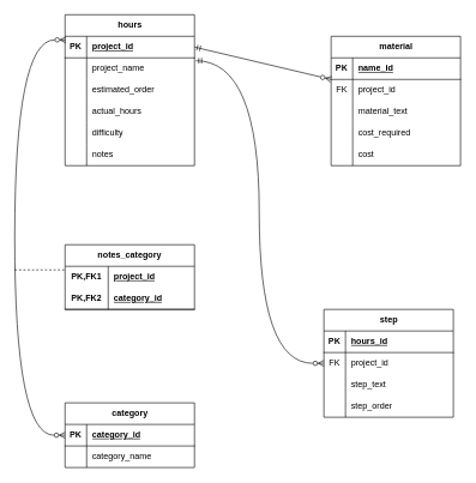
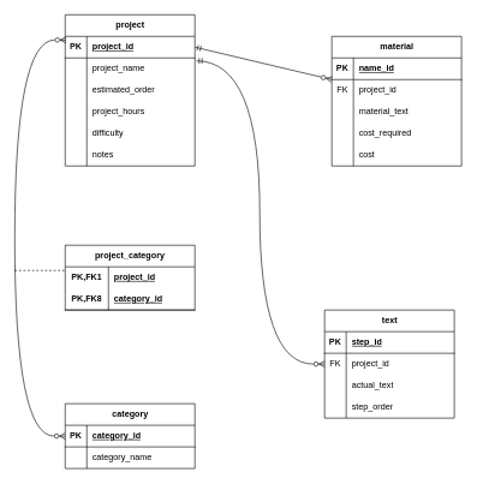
- <mxCell id="2" value="hours" style="shape=table;startSize=30;container=1;collapsible=1;childLayout=tableLayout;fixedRows=1;rowLines=0;fontStyle=1;align=center;resizeLast=1;html=1;" vertex="1" parent="1"><mxGeometry x="90" y="20" width="180" height="210" as="geometry" /></mxCell>
+ <mxCell id="2" value="project" style="shape=table;startSize=30;container=1;collapsible=1;childLayout=tableLayout;fixedRows=1;rowLines=0;fontStyle=1;align=center;resizeLast=1;html=1;" vertex="1" parent="1"><mxGeometry x="90" y="20" width="180" height="210" as="geometry" /></mxCell>
- <mxCell id="14" value="actual_hours" style="shape=partialRectangle;connectable=0;fillColor=none;top=0;left=0;bottom=0;right=0;align=left;spacingLeft=6;overflow=hidden;whiteSpace=wrap;html=1;" vertex="1" parent="12"><mxGeometry x="30" width="150" height="30" as="geometry"><mxRectangle width="150" height="30" as="alternateBounds" /></mxGeometry></mxCell>
+ <mxCell id="14" value="project_hours" style="shape=partialRectangle;connectable=0;fillColor=none;top=0;left=0;bottom=0;right=0;align=left;spacingLeft=6;overflow=hidden;whiteSpace=wrap;html=1;" vertex="1" parent="12"><mxGeometry x="30" width="150" height="30" as="geometry"><mxRectangle width="150" height="30" as="alternateBounds" /></mxGeometry></mxCell>
- <mxCell id="28" value="notes_category" style="shape=table;startSize=30;container=1;collapsible=1;childLayout=tableLayout;fixedRows=1;rowLines=0;fontStyle=1;align=center;resizeLast=1;html=1;whiteSpace=wrap;" vertex="1" parent="1"><mxGeometry x="90" y="340" width="180" height="90" as="geometry" /></mxCell>
+ <mxCell id="28" value="project_category" style="shape=table;startSize=30;container=1;collapsible=1;childLayout=tableLayout;fixedRows=1;rowLines=0;fontStyle=1;align=center;resizeLast=1;html=1;whiteSpace=wrap;" vertex="1" parent="1"><mxGeometry x="90" y="340" width="180" height="90" as="geometry" /></mxCell>
- <mxCell id="33" value="PK,FK2" style="shape=partialRectangle;connectable=0;fillColor=none;top=0;left=0;bottom=0;right=0;fontStyle=1;overflow=hidden;html=1;whiteSpace=wrap;" vertex="1" parent="32"><mxGeometry width="60" height="30" as="geometry"><mxRectangle width="60" height="30" as="alternateBounds" /></mxGeometry></mxCell>
+ <mxCell id="33" value="PK,FK8" style="shape=partialRectangle;connectable=0;fillColor=none;top=0;left=0;bottom=0;right=0;fontStyle=1;overflow=hidden;html=1;whiteSpace=wrap;" vertex="1" parent="32"><mxGeometry width="60" height="30" as="geometry"><mxRectangle width="60" height="30" as="alternateBounds" /></mxGeometry></mxCell>
- <mxCell id="51" value="step" style="shape=table;startSize=30;container=1;collapsible=1;childLayout=tableLayout;fixedRows=1;rowLines=0;fontStyle=1;align=center;resizeLast=1;html=1;" vertex="1" parent="1"><mxGeometry x="450" y="430" width="180" height="150" as="geometry" /></mxCell>
+ <mxCell id="51" value="text" style="shape=table;startSize=30;container=1;collapsible=1;childLayout=tableLayout;fixedRows=1;rowLines=0;fontStyle=1;align=center;resizeLast=1;html=1;" vertex="1" parent="1"><mxGeometry x="450" y="430" width="180" height="150" as="geometry" /></mxCell>
- <mxCell id="54" value="hours_id" style="shape=partialRectangle;connectable=0;fillColor=none;top=0;left=0;bottom=0;right=0;align=left;spacingLeft=6;fontStyle=5;overflow=hidden;whiteSpace=wrap;html=1;" vertex="1" parent="52"><mxGeometry x="30" width="150" height="30" as="geometry"><mxRectangle width="150" height="30" as="alternateBounds" /></mxGeometry></mxCell>
+ <mxCell id="54" value="step_id" style="shape=partialRectangle;connectable=0;fillColor=none;top=0;left=0;bottom=0;right=0;align=left;spacingLeft=6;fontStyle=5;overflow=hidden;whiteSpace=wrap;html=1;" vertex="1" parent="52"><mxGeometry x="30" width="150" height="30" as="geometry"><mxRectangle width="150" height="30" as="alternateBounds" /></mxGeometry></mxCell>
- <mxCell id="60" value="step_text" style="shape=partialRectangle;connectable=0;fillColor=none;top=0;left=0;bottom=0;right=0;align=left;spacingLeft=6;overflow=hidden;whiteSpace=wrap;html=1;" vertex="1" parent="58"><mxGeometry x="30" width="150" height="30" as="geometry"><mxRectangle width="150" height="30" as="alternateBounds" /></mxGeometry></mxCell>
+ <mxCell id="60" value="actual_text" style="shape=partialRectangle;connectable=0;fillColor=none;top=0;left=0;bottom=0;right=0;align=left;spacingLeft=6;overflow=hidden;whiteSpace=wrap;html=1;" vertex="1" parent="58"><mxGeometry x="30" width="150" height="30" as="geometry"><mxRectangle width="150" height="30" as="alternateBounds" /></mxGeometry></mxCell>
